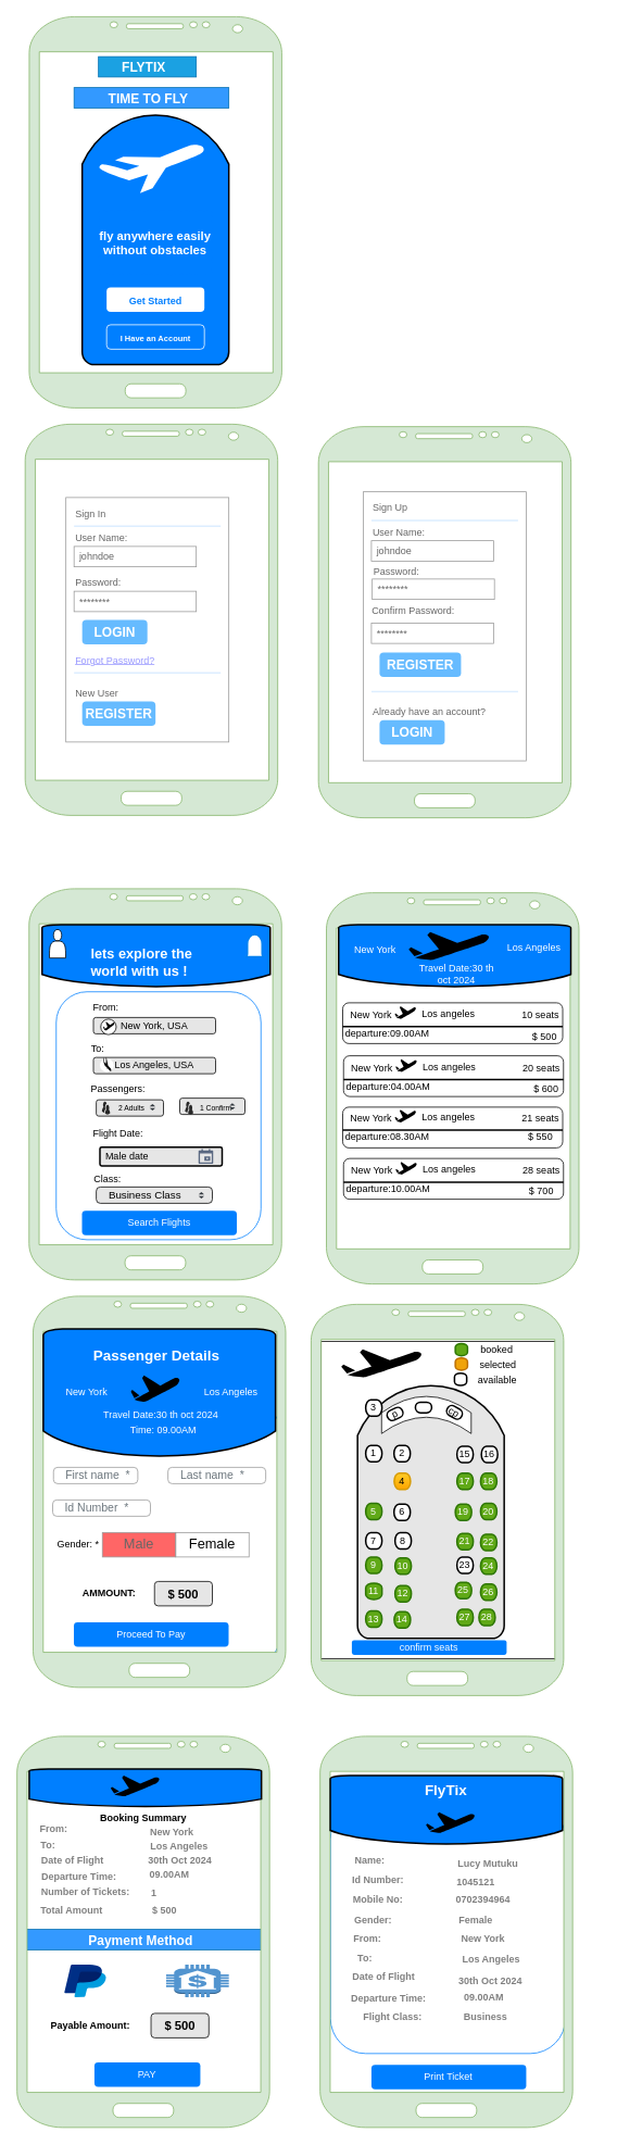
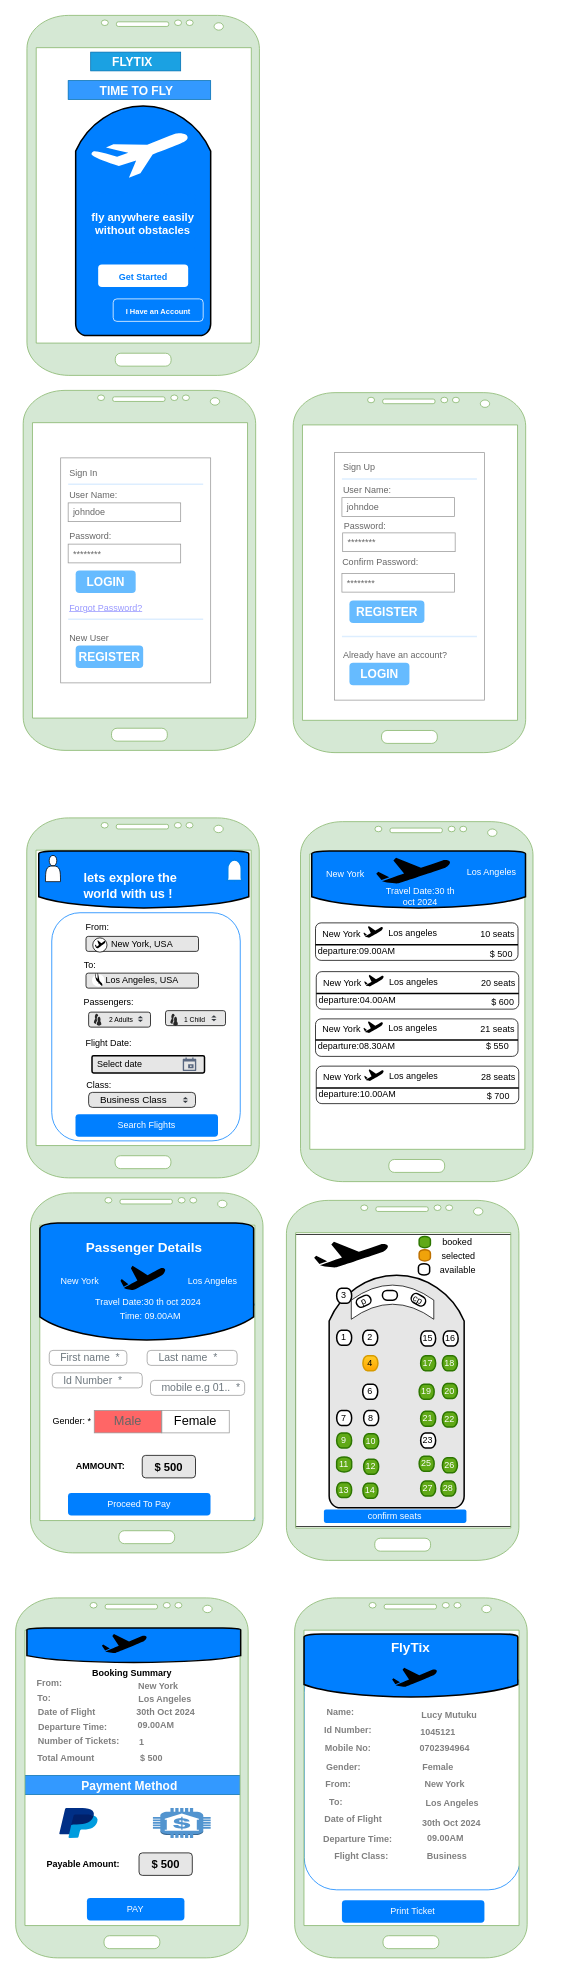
- <mxCell id="59" value="&lt;span style=&quot;font-size: 10px;&quot;&gt;I Have an Account&lt;/span&gt;" style="strokeWidth=1;shadow=0;align=center;html=1;shape=mxgraph.mockup.forms.rrect;rSize=5;strokeColor=#FFFFFF;fontColor=#ffffff;fillColor=#007FFF;fontSize=16;fontStyle=1;labelBorderColor=none;" vertex="1" parent="1"><mxGeometry x="130.23" y="398" width="120" height="30" as="geometry" /></mxCell>
+ <mxCell id="59" value="&lt;span style=&quot;font-size: 10px;&quot;&gt;I Have an Account&lt;/span&gt;" style="strokeWidth=1;shadow=0;align=center;html=1;shape=mxgraph.mockup.forms.rrect;rSize=5;strokeColor=#FFFFFF;fontColor=#ffffff;fillColor=#007FFF;fontSize=16;fontStyle=1;labelBorderColor=none;" vertex="1" parent="1"><mxGeometry x="150.23" y="398" width="120" height="30" as="geometry" /></mxCell>
- <mxCell id="85" value="&lt;font style=&quot;font-size: 9px;&quot; color=&quot;#000000&quot;&gt;1 Confirm&lt;/font&gt;" style="html=1;shadow=0;dashed=0;shape=mxgraph.bootstrap.rrect;rSize=5;fillColor=none;strokeColor=none;align=left;spacing=15;fontSize=14;fontColor=#6C767D;" vertex="1" parent="1"><mxGeometry x="230" y="1347" width="68" height="20" as="geometry" /></mxCell>
+ <mxCell id="85" value="&lt;font style=&quot;font-size: 9px;&quot; color=&quot;#000000&quot;&gt;1 Child&lt;/font&gt;" style="html=1;shadow=0;dashed=0;shape=mxgraph.bootstrap.rrect;rSize=5;fillColor=none;strokeColor=none;align=left;spacing=15;fontSize=14;fontColor=#6C767D;" vertex="1" parent="1"><mxGeometry x="230" y="1347" width="68" height="20" as="geometry" /></mxCell>
- <mxCell id="78" value="&lt;font face=&quot;Helvetica&quot; color=&quot;#000000&quot;&gt;Male date&lt;/font&gt;" style="rounded=1;arcSize=9;fillColor=#E6E6E6;align=left;spacingLeft=5;strokeColor=#000000;html=1;strokeWidth=2;fontColor=#596780;fontSize=12;hachureGap=4;pointerEvents=0;fontFamily=Architects Daughter;fontSource=https%3A%2F%2Ffonts.googleapis.com%2Fcss%3Ffamily%3DArchitects%2BDaughter;" vertex="1" parent="1"><mxGeometry x="122" y="1407" width="150" height="23" as="geometry" /></mxCell>
+ <mxCell id="78" value="&lt;font face=&quot;Helvetica&quot; color=&quot;#000000&quot;&gt;Select date&lt;/font&gt;" style="rounded=1;arcSize=9;fillColor=#E6E6E6;align=left;spacingLeft=5;strokeColor=#000000;html=1;strokeWidth=2;fontColor=#596780;fontSize=12;hachureGap=4;pointerEvents=0;fontFamily=Architects Daughter;fontSource=https%3A%2F%2Ffonts.googleapis.com%2Fcss%3Ffamily%3DArchitects%2BDaughter;" vertex="1" parent="1"><mxGeometry x="122" y="1407" width="150" height="23" as="geometry" /></mxCell>
- <mxCell id="165" value="Last name&amp;nbsp; *" style="html=1;shadow=0;dashed=0;shape=mxgraph.bootstrap.rrect;rSize=5;fillColor=none;strokeColor=#999999;align=left;spacing=15;fontSize=14;fontColor=#6C767D;" vertex="1" parent="1"><mxGeometry x="205.5" y="1800" width="120" height="20" as="geometry" /></mxCell>
+ <mxCell id="165" value="Last name&amp;nbsp; *" style="html=1;shadow=0;dashed=0;shape=mxgraph.bootstrap.rrect;rSize=5;fillColor=none;strokeColor=#999999;align=left;spacing=15;fontSize=14;fontColor=#6C767D;" vertex="1" parent="1"><mxGeometry x="195.5" y="1800" width="120" height="20" as="geometry" /></mxCell>
- <mxCell id="166" value="Id Number&amp;nbsp; *" style="html=1;shadow=0;dashed=0;shape=mxgraph.bootstrap.rrect;rSize=5;fillColor=none;strokeColor=#999999;align=left;spacing=15;fontSize=14;fontColor=#6C767D;" vertex="1" parent="1"><mxGeometry x="64" y="1840" width="120" height="20" as="geometry" /></mxCell>
+ <mxCell id="166" value="Id Number&amp;nbsp; *" style="html=1;shadow=0;dashed=0;shape=mxgraph.bootstrap.rrect;rSize=5;fillColor=none;strokeColor=#999999;align=left;spacing=15;fontSize=14;fontColor=#6C767D;" vertex="1" parent="1"><mxGeometry x="69" y="1830" width="120" height="20" as="geometry" /></mxCell>
+ <mxCell id="167" value="mobile e.g 01..&amp;nbsp; *" style="html=1;shadow=0;dashed=0;shape=mxgraph.bootstrap.rrect;rSize=5;fillColor=none;strokeColor=#999999;align=left;spacing=15;fontSize=14;fontColor=#6C767D;" vertex="1" parent="1"><mxGeometry x="200" y="1840" width="125.5" height="20" as="geometry" /></mxCell>
- <mxCell id="14" value="5" style="strokeWidth=2;html=1;shape=mxgraph.flowchart.terminator;whiteSpace=wrap;fillColor=#60a917;fontColor=#ffffff;strokeColor=#2D7600;" vertex="1" parent="1"><mxGeometry x="448.21" y="1844" width="20" height="20" as="geometry" /></mxCell>
- <mxCell id="140" value="24" style="strokeWidth=2;html=1;shape=mxgraph.flowchart.terminator;whiteSpace=wrap;fillColor=#60a917;fontColor=#ffffff;strokeColor=#2D7600;" vertex="1" parent="1"><mxGeometry x="589.21" y="1911" width="20" height="20" as="geometry" /></mxCell>
